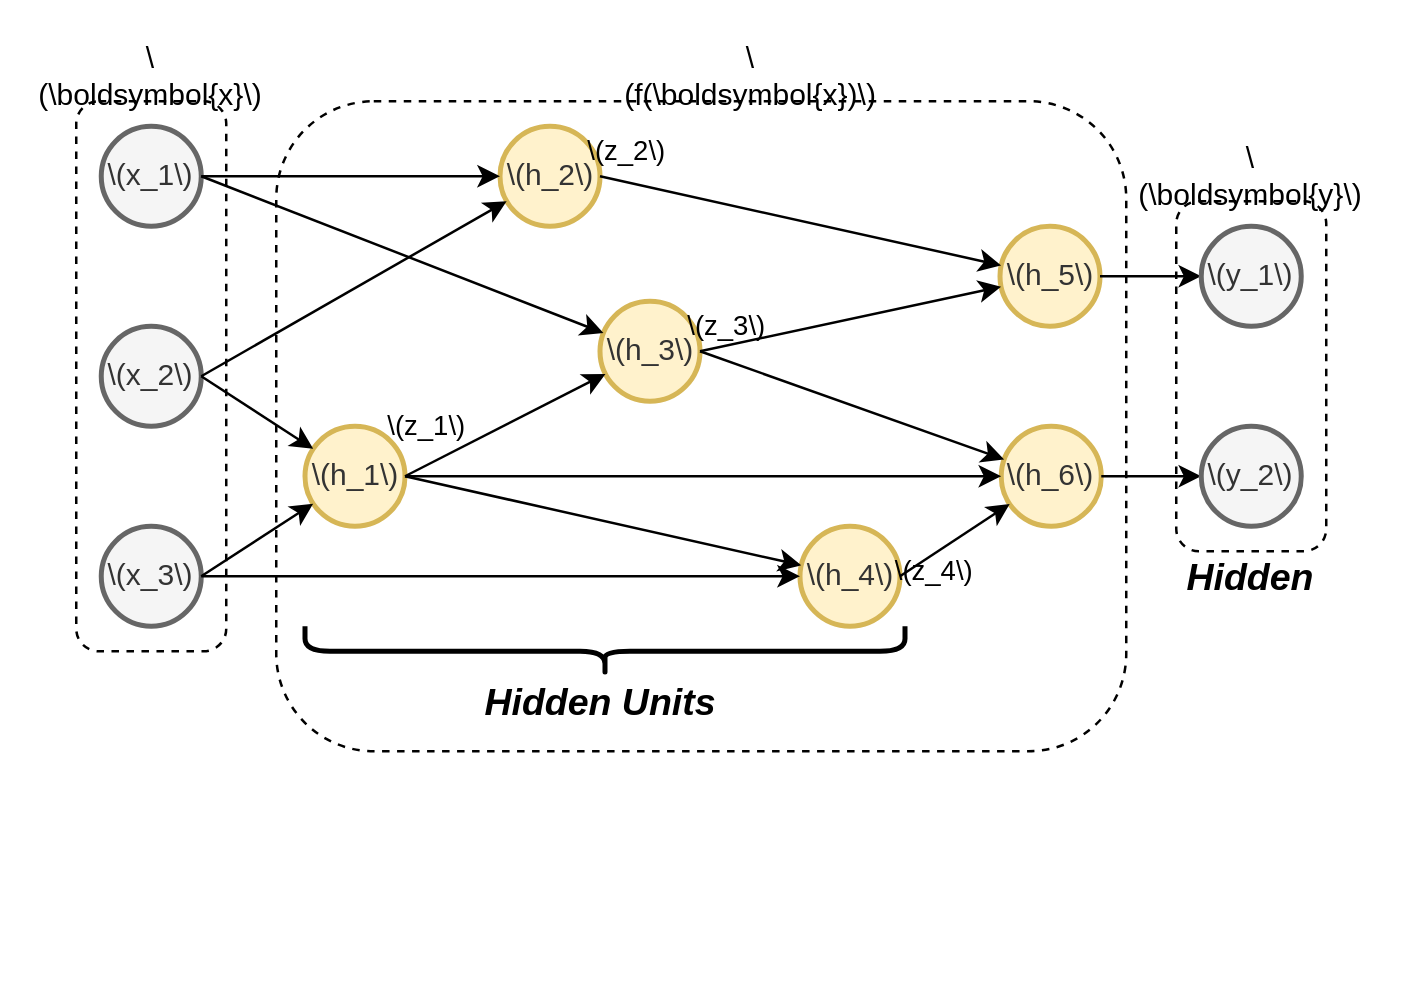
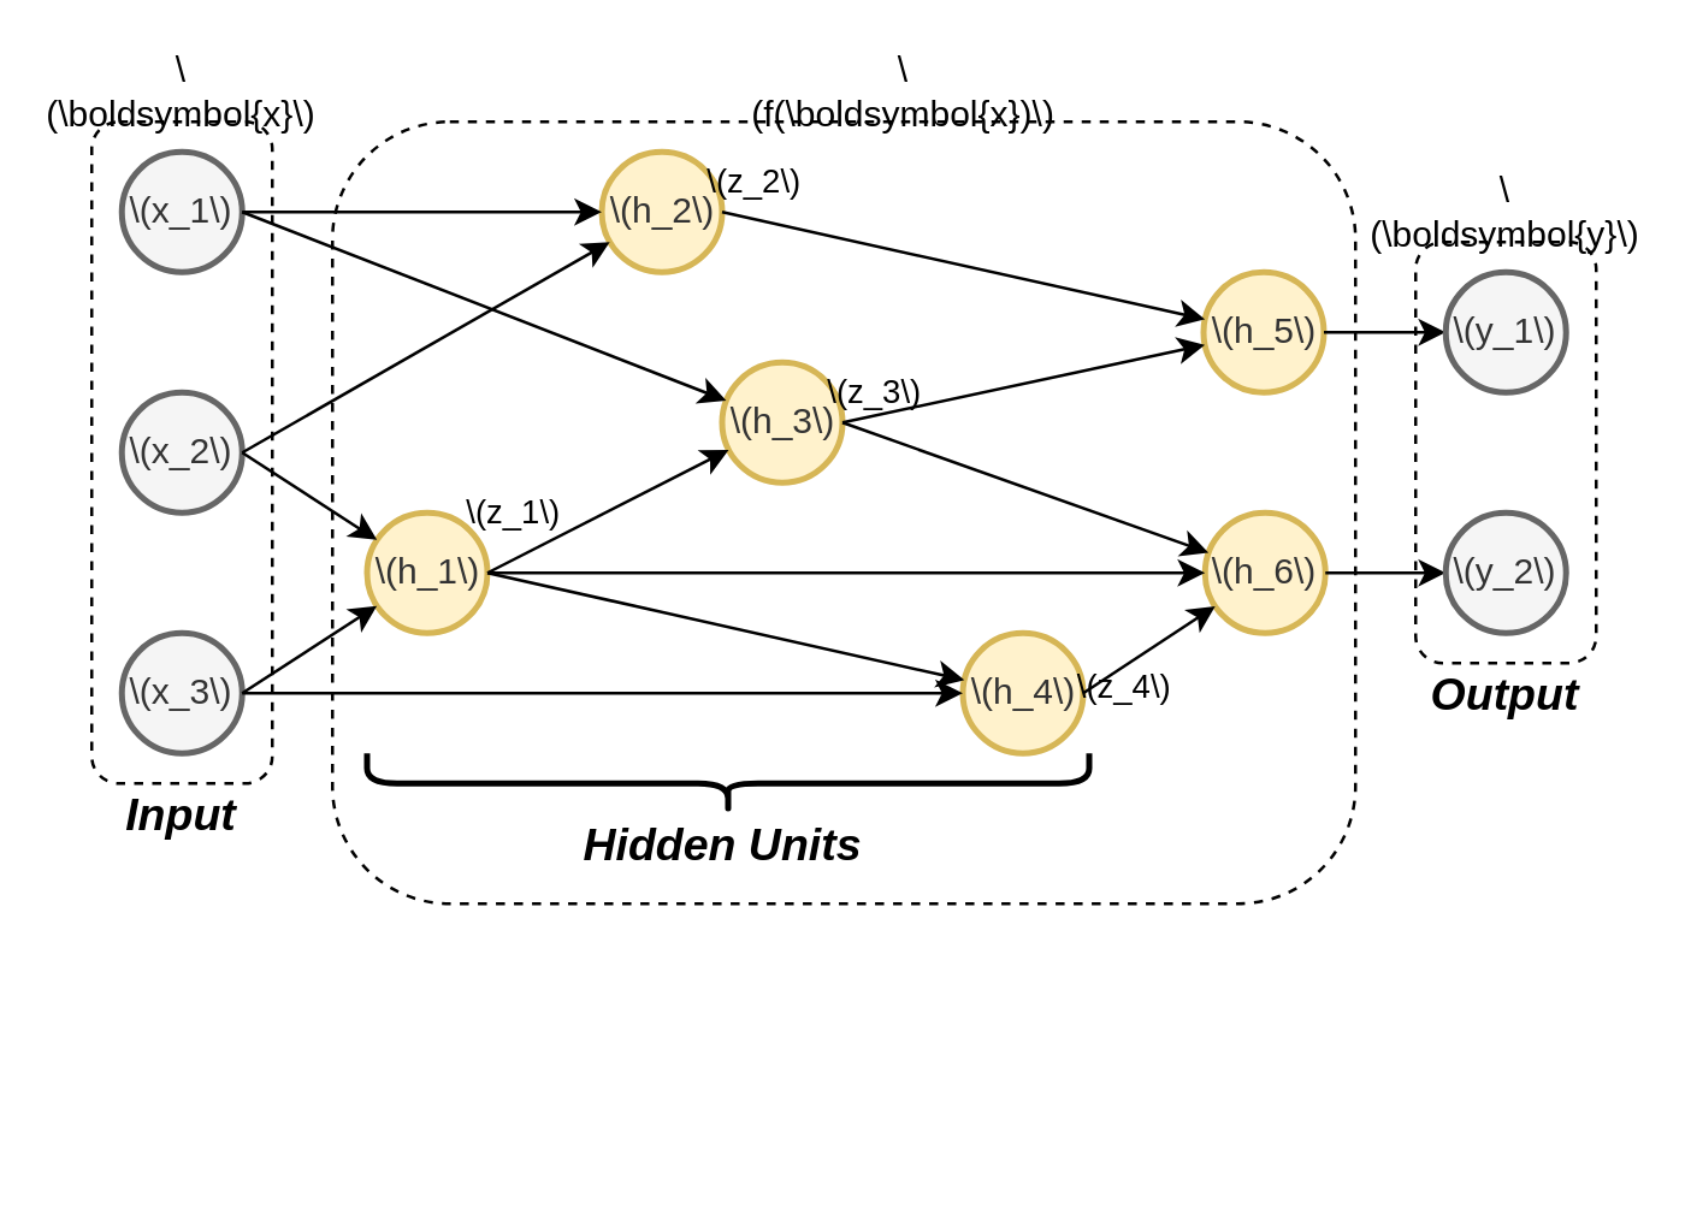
- <mxCell id="26" value="Hidden" style="text;html=1;strokeColor=none;fillColor=none;align=center;verticalAlign=middle;whiteSpace=wrap;rounded=0;fontSize=15;fontStyle=3;fontColor=#000000;" parent="1" vertex="1"><mxGeometry x="460" y="220" width="80" height="20" as="geometry" /></mxCell>
+ <mxCell id="26" value="Output" style="text;html=1;strokeColor=none;fillColor=none;align=center;verticalAlign=middle;whiteSpace=wrap;rounded=0;fontSize=15;fontStyle=3;fontColor=#000000;" parent="1" vertex="1"><mxGeometry x="460" y="220" width="80" height="20" as="geometry" /></mxCell>
+ <mxCell id="25" value="Input" style="text;html=1;strokeColor=none;fillColor=none;align=center;verticalAlign=middle;whiteSpace=wrap;rounded=0;fontSize=15;fontStyle=3;fontColor=#000000;" parent="1" vertex="1"><mxGeometry x="20" y="260" width="80" height="20" as="geometry" /></mxCell>
